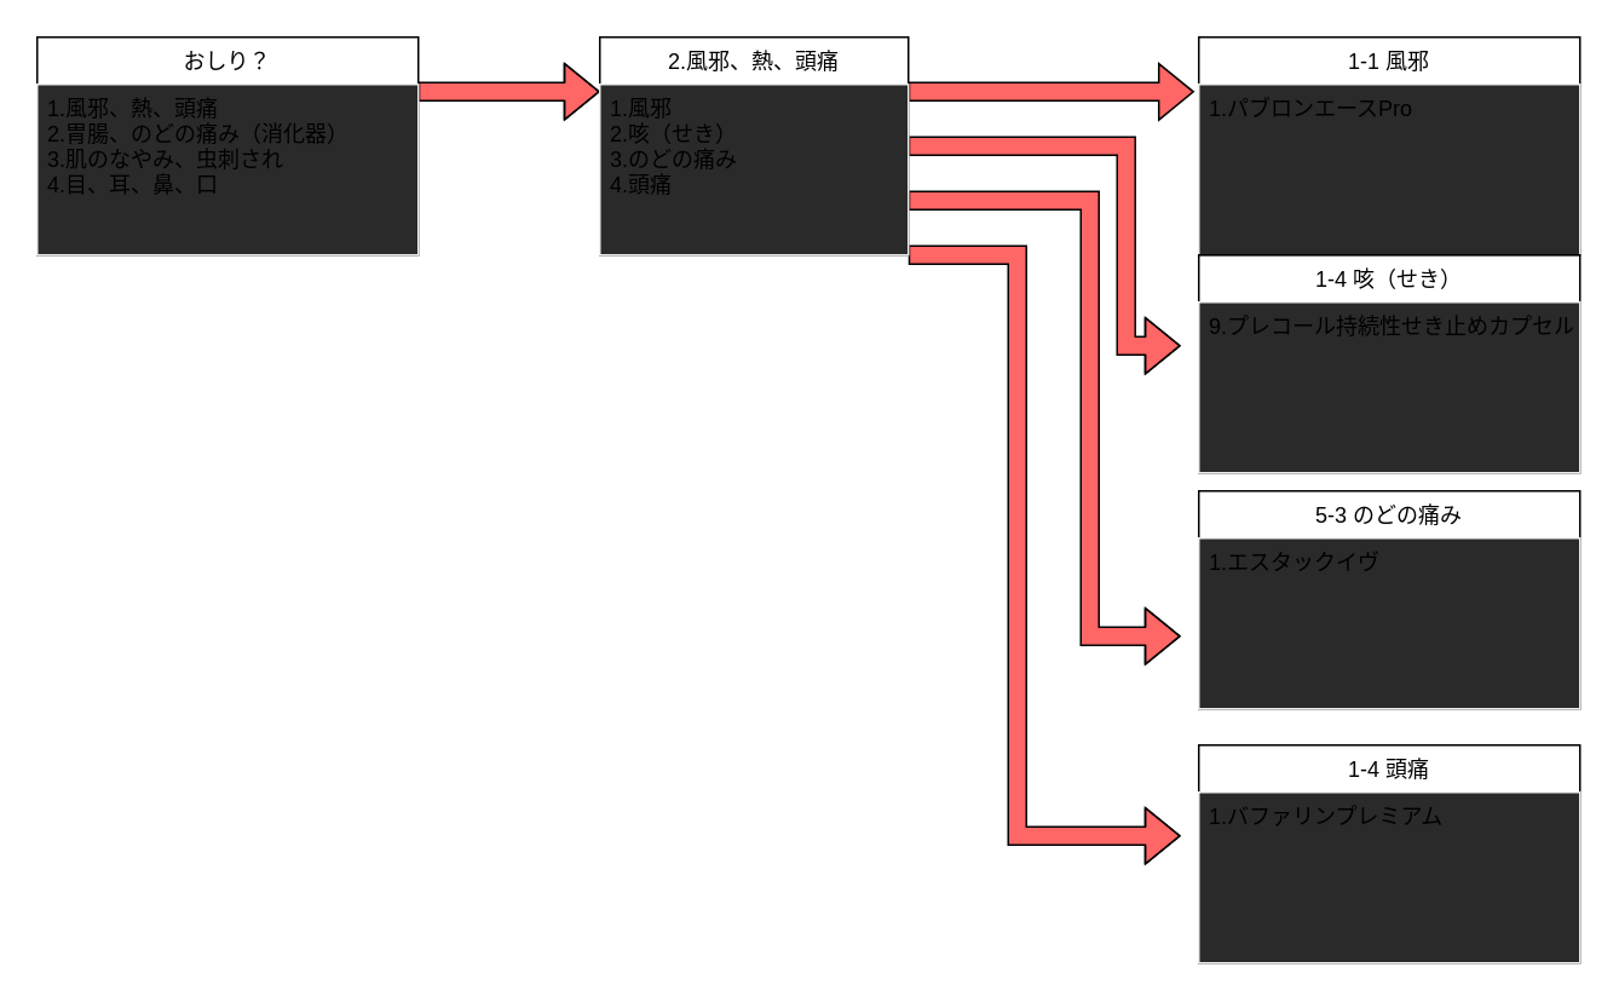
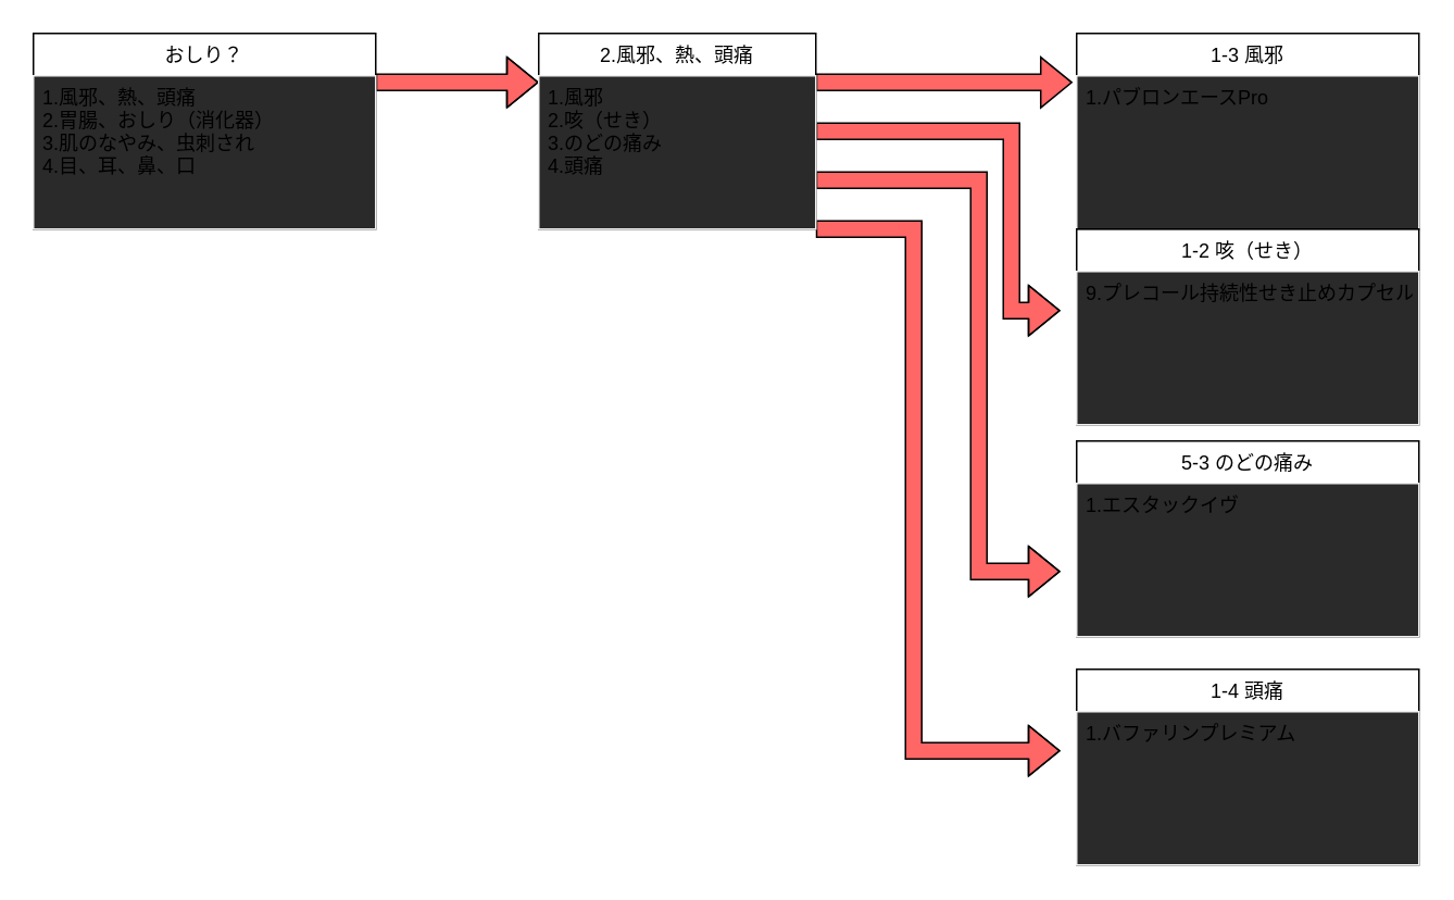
- <mxCell id="11" value="1-1 風邪" style="swimlane;fontStyle=0;childLayout=stackLayout;horizontal=1;startSize=26;fillColor=none;horizontalStack=0;resizeParent=1;resizeParentMax=0;resizeLast=0;collapsible=1;marginBottom=0;" parent="1" vertex="1"><mxGeometry x="660" y="20" width="210" height="120" as="geometry"><mxRectangle x="10" y="40" width="60" height="26" as="alternateBounds" /></mxGeometry></mxCell>
+ <mxCell id="11" value="1-3 風邪" style="swimlane;fontStyle=0;childLayout=stackLayout;horizontal=1;startSize=26;fillColor=none;horizontalStack=0;resizeParent=1;resizeParentMax=0;resizeLast=0;collapsible=1;marginBottom=0;" parent="1" vertex="1"><mxGeometry x="660" y="20" width="210" height="120" as="geometry"><mxRectangle x="10" y="40" width="60" height="26" as="alternateBounds" /></mxGeometry></mxCell>
- <mxCell id="4" value="1.風邪、熱、頭痛&#10;2.胃腸、のどの痛み（消化器）&#10;3.肌のなやみ、虫刺され&#10;4.目、耳、鼻、口" style="text;align=left;verticalAlign=top;spacingLeft=4;spacingRight=4;overflow=hidden;rotatable=0;points=[[0,0.5],[1,0.5]];portConstraint=eastwest;rounded=0;fillColor=#2a2a2a;strokeColor=#f0f0f0;" parent="3" vertex="1"><mxGeometry y="26" width="210" height="94" as="geometry" /></mxCell>
+ <mxCell id="4" value="1.風邪、熱、頭痛&#10;2.胃腸、おしり（消化器）&#10;3.肌のなやみ、虫刺され&#10;4.目、耳、鼻、口" style="text;align=left;verticalAlign=top;spacingLeft=4;spacingRight=4;overflow=hidden;rotatable=0;points=[[0,0.5],[1,0.5]];portConstraint=eastwest;rounded=0;fillColor=#2a2a2a;strokeColor=#f0f0f0;" parent="3" vertex="1"><mxGeometry y="26" width="210" height="94" as="geometry" /></mxCell>
- <mxCell id="13" value="1-4 咳（せき）" style="swimlane;fontStyle=0;childLayout=stackLayout;horizontal=1;startSize=26;fillColor=none;horizontalStack=0;resizeParent=1;resizeParentMax=0;resizeLast=0;collapsible=1;marginBottom=0;" parent="1" vertex="1"><mxGeometry x="660" y="140" width="210" height="120" as="geometry"><mxRectangle x="10" y="40" width="60" height="26" as="alternateBounds" /></mxGeometry></mxCell>
+ <mxCell id="13" value="1-2 咳（せき）" style="swimlane;fontStyle=0;childLayout=stackLayout;horizontal=1;startSize=26;fillColor=none;horizontalStack=0;resizeParent=1;resizeParentMax=0;resizeLast=0;collapsible=1;marginBottom=0;" parent="1" vertex="1"><mxGeometry x="660" y="140" width="210" height="120" as="geometry"><mxRectangle x="10" y="40" width="60" height="26" as="alternateBounds" /></mxGeometry></mxCell>
